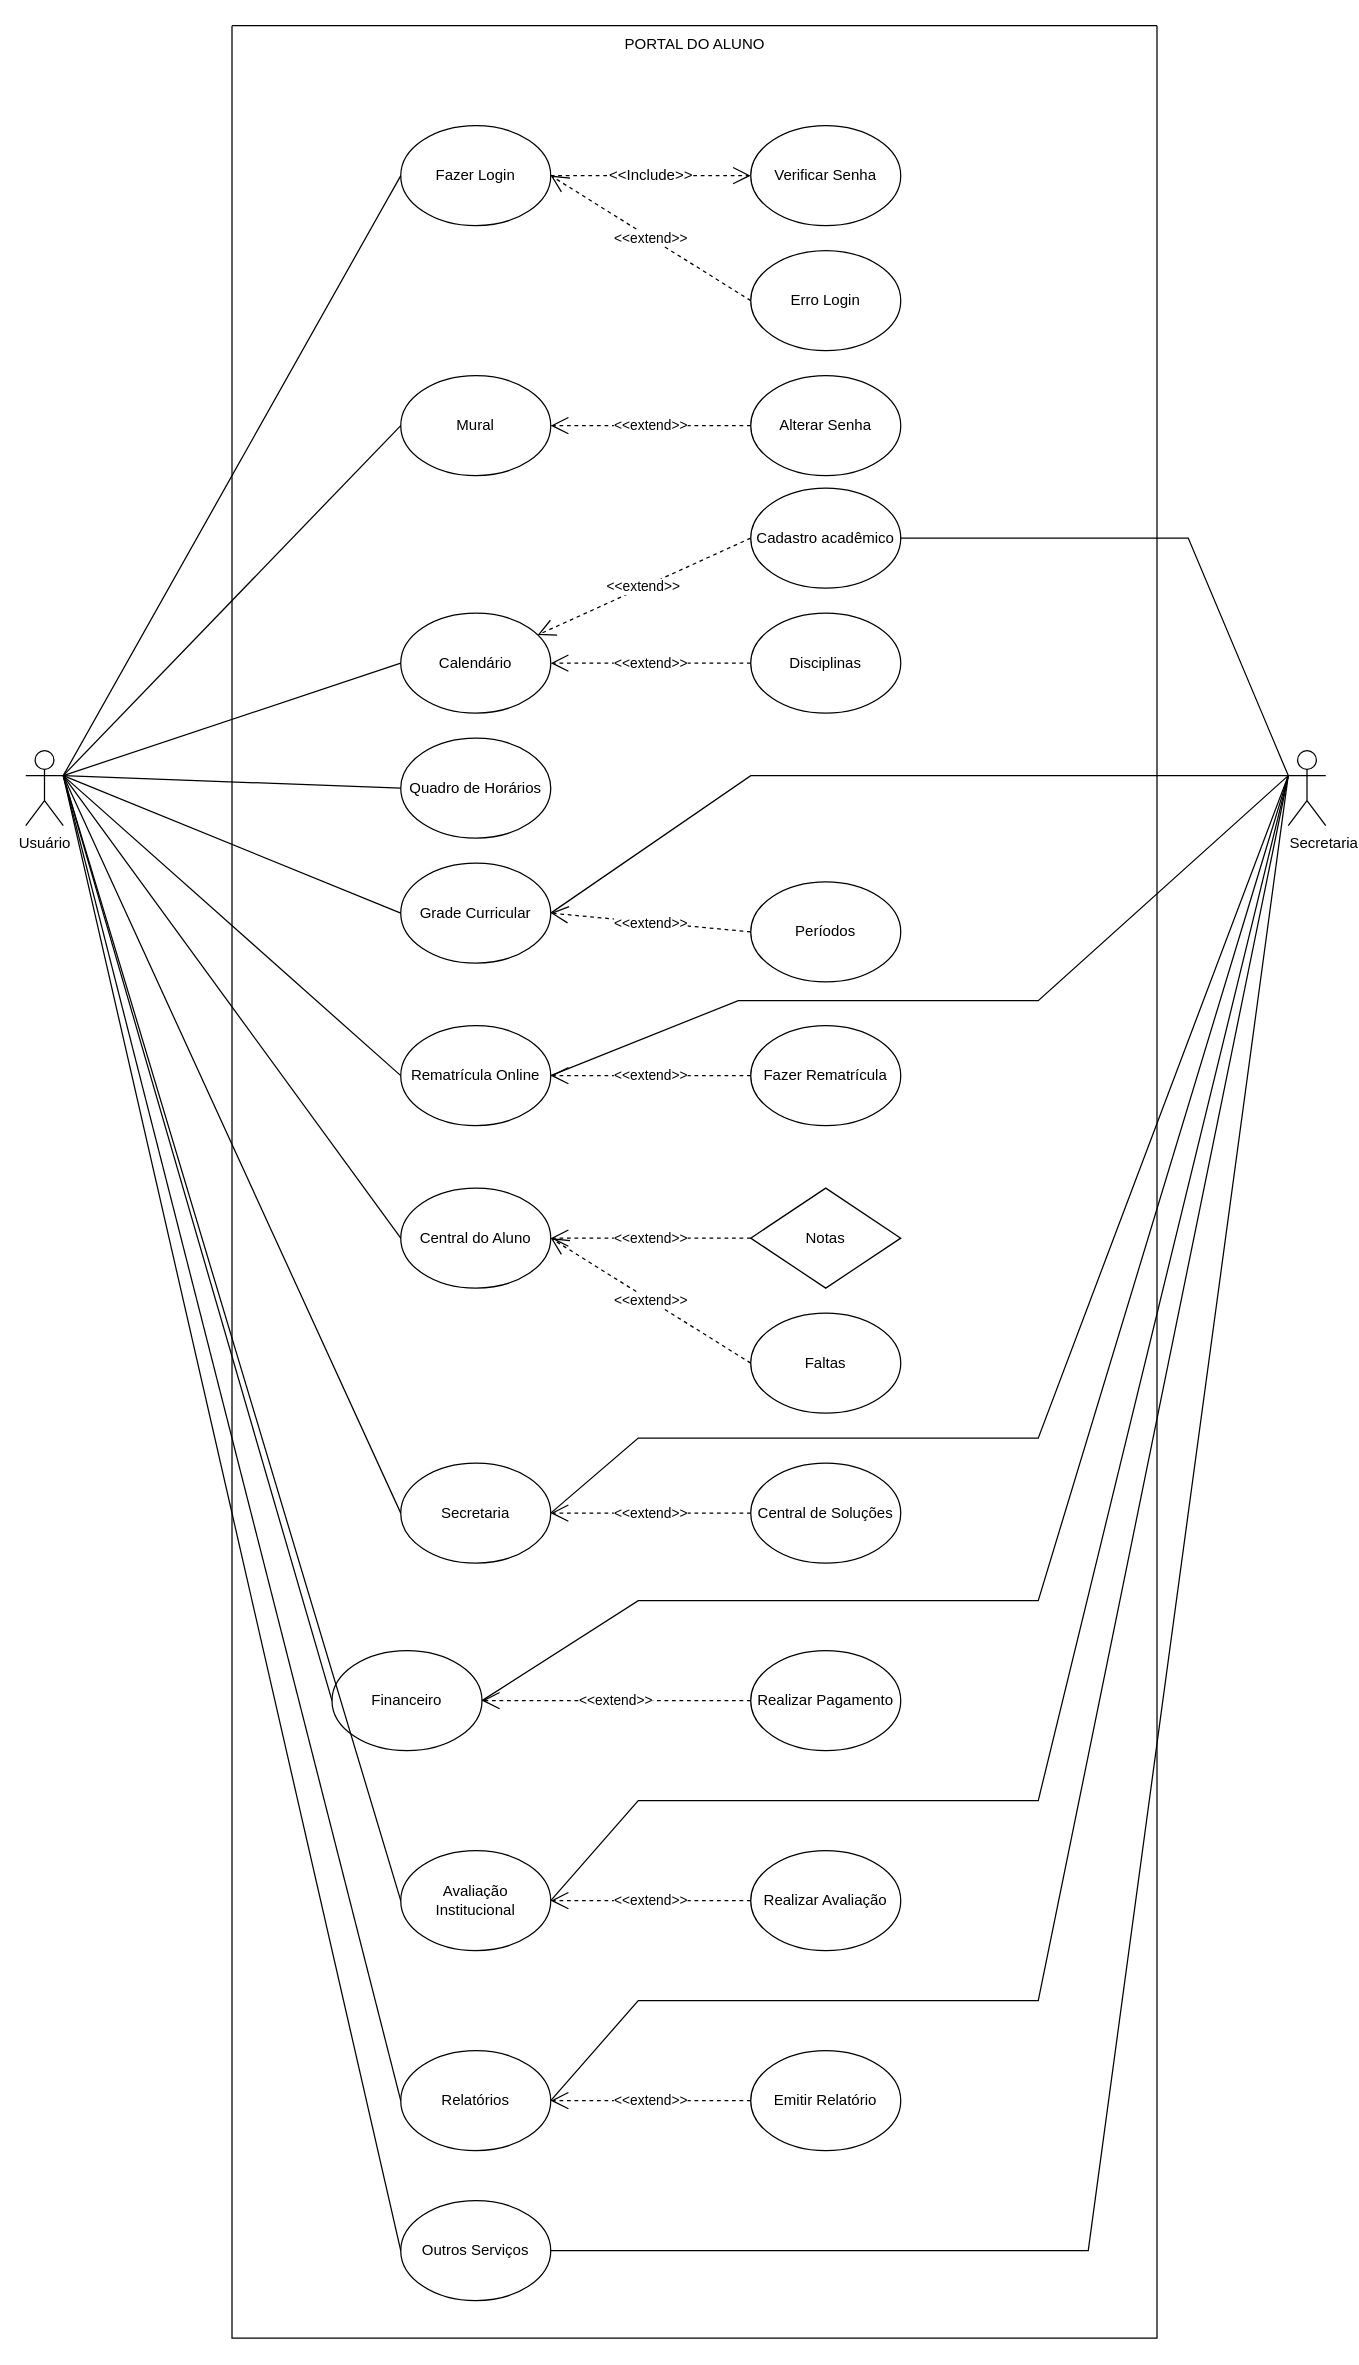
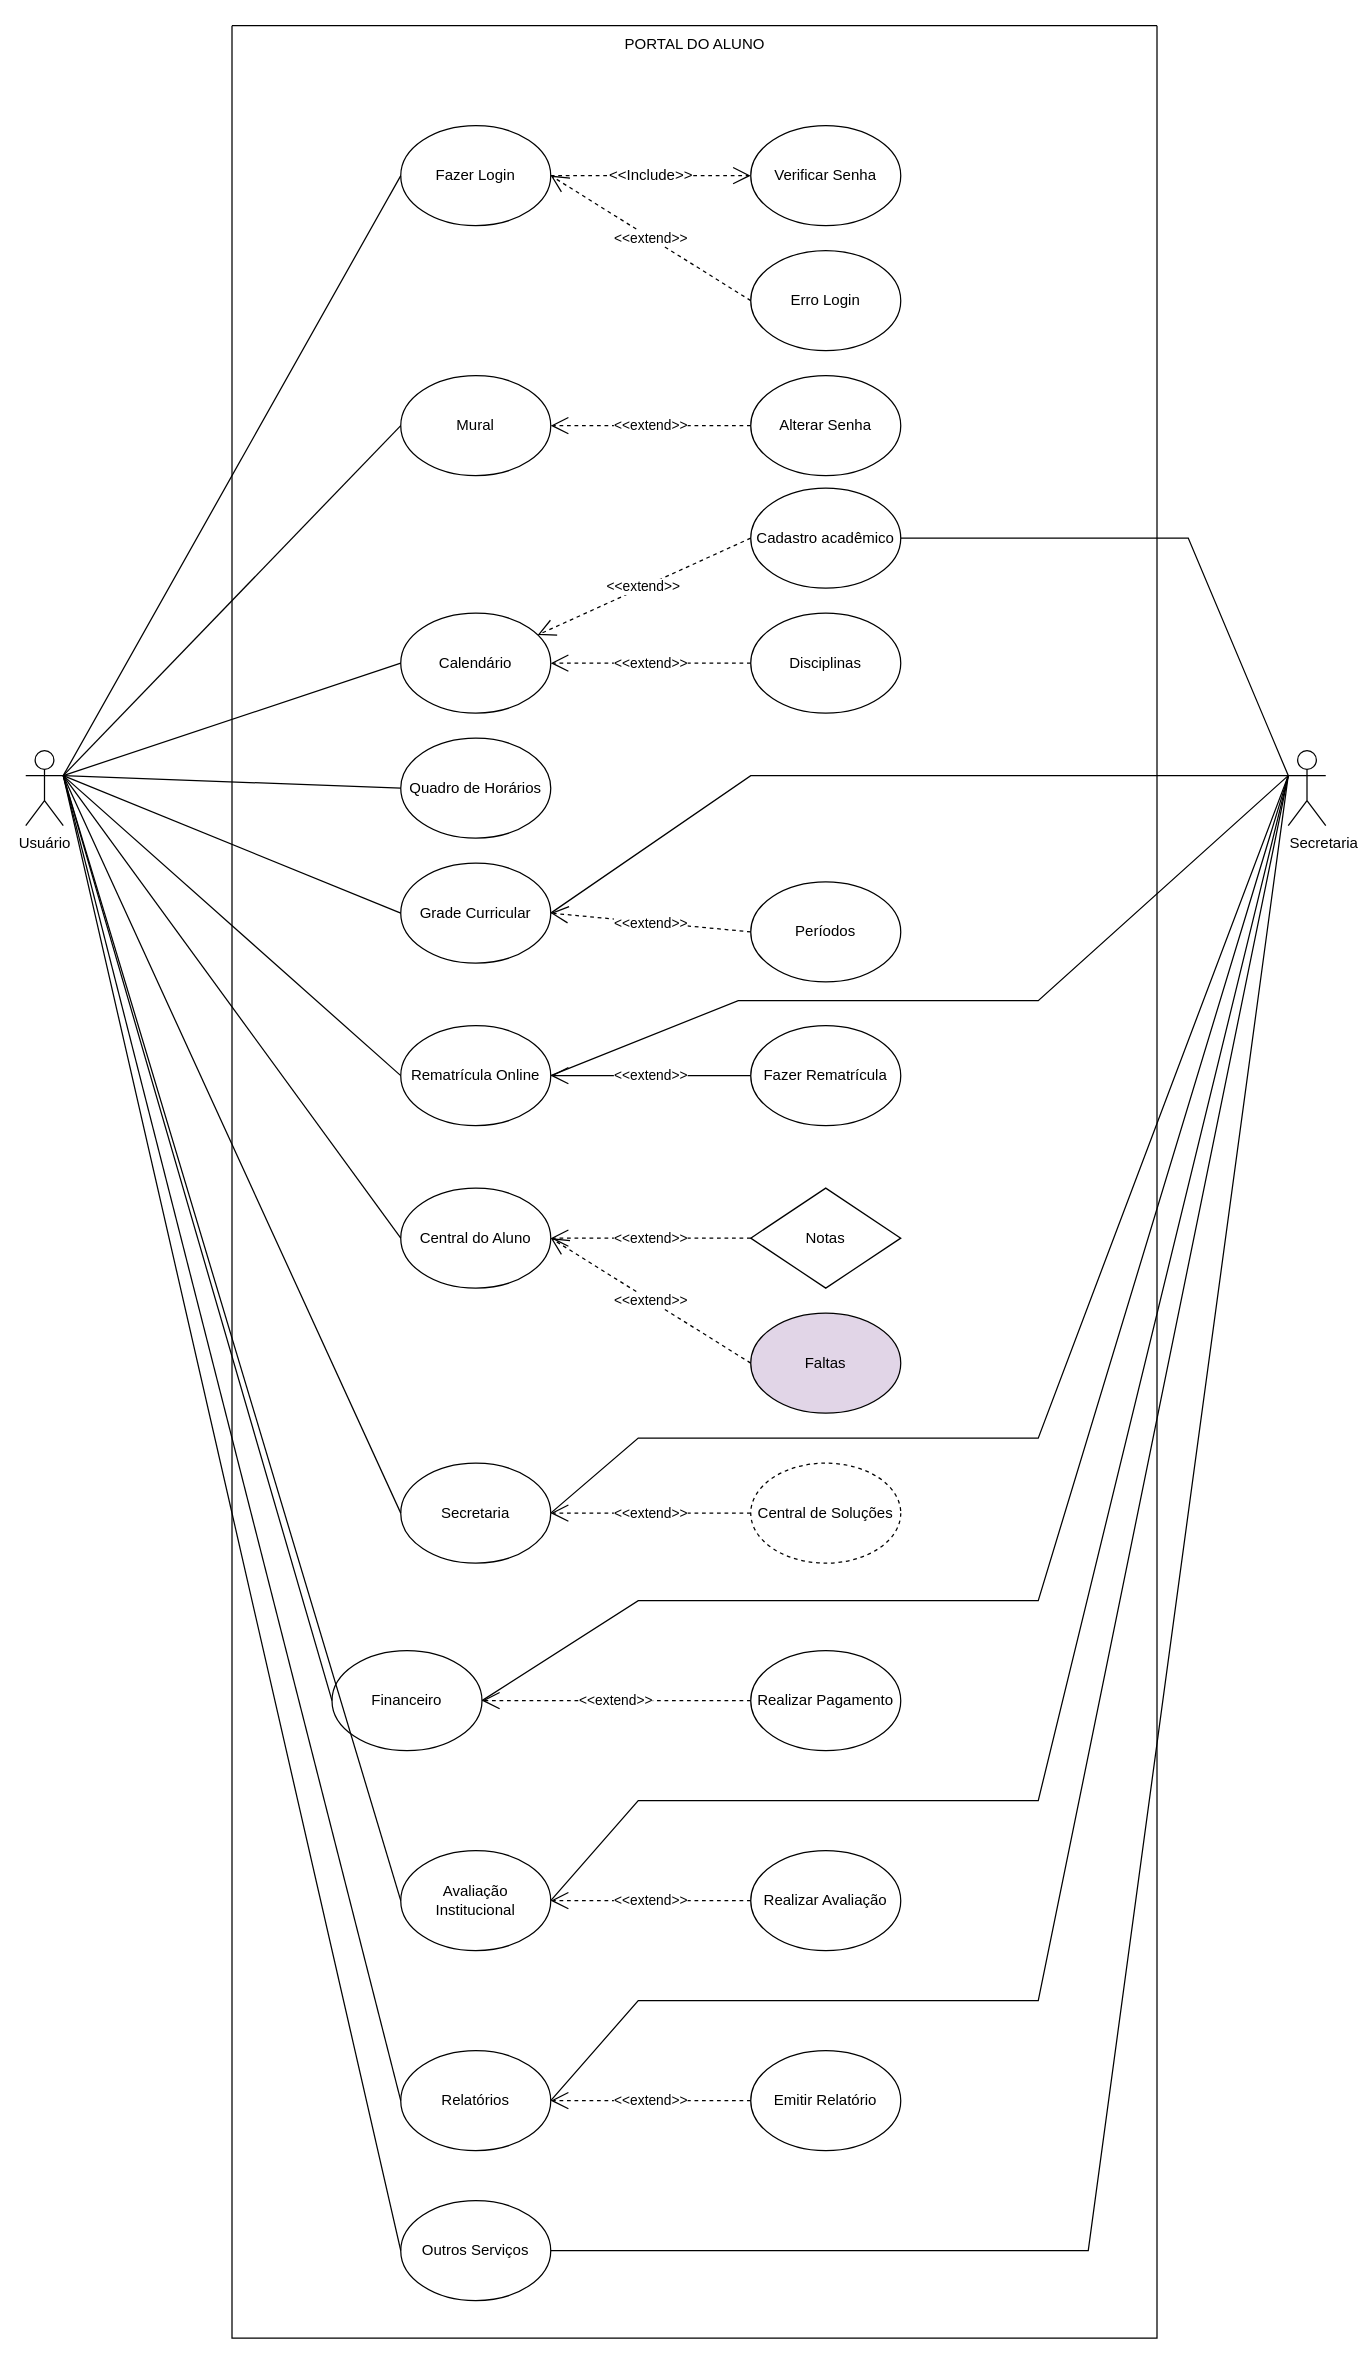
- <mxCell id="33" value="&amp;lt;&amp;lt;extend&amp;gt;&amp;gt;" style="endArrow=open;endSize=12;dashed=1;html=1;rounded=0;exitX=0;exitY=0.5;exitDx=0;exitDy=0;entryX=1;entryY=0.5;entryDx=0;entryDy=0;" parent="1" source="29" target="8" edge="1"><mxGeometry width="160" relative="1" as="geometry"><mxPoint x="540" y="790" as="sourcePoint" /><mxPoint x="700" y="790" as="targetPoint" /></mxGeometry></mxCell>
+ <mxCell id="33" value="&amp;lt;&amp;lt;extend&amp;gt;&amp;gt;" style="endArrow=open;endSize=12;dashed=0;html=1;rounded=0;exitX=0;exitY=0.5;exitDx=0;exitDy=0;entryX=1;entryY=0.5;entryDx=0;entryDy=0;" parent="1" source="29" target="8" edge="1"><mxGeometry width="160" relative="1" as="geometry"><mxPoint x="540" y="790" as="sourcePoint" /><mxPoint x="700" y="790" as="targetPoint" /></mxGeometry></mxCell>
- <mxCell id="42" value="Faltas" style="ellipse;whiteSpace=wrap;html=1;" parent="1" vertex="1"><mxGeometry x="600" y="1050" width="120" height="80" as="geometry" /></mxCell>
+ <mxCell id="42" value="Faltas" style="ellipse;whiteSpace=wrap;html=1;fillColor=#e1d5e7;" parent="1" vertex="1"><mxGeometry x="600" y="1050" width="120" height="80" as="geometry" /></mxCell>
- <mxCell id="45" value="Central de Soluções" style="ellipse;whiteSpace=wrap;html=1;" parent="1" vertex="1"><mxGeometry x="600" y="1170" width="120" height="80" as="geometry" /></mxCell>
+ <mxCell id="45" value="Central de Soluções" style="ellipse;whiteSpace=wrap;html=1;dashed=1;" parent="1" vertex="1"><mxGeometry x="600" y="1170" width="120" height="80" as="geometry" /></mxCell>
